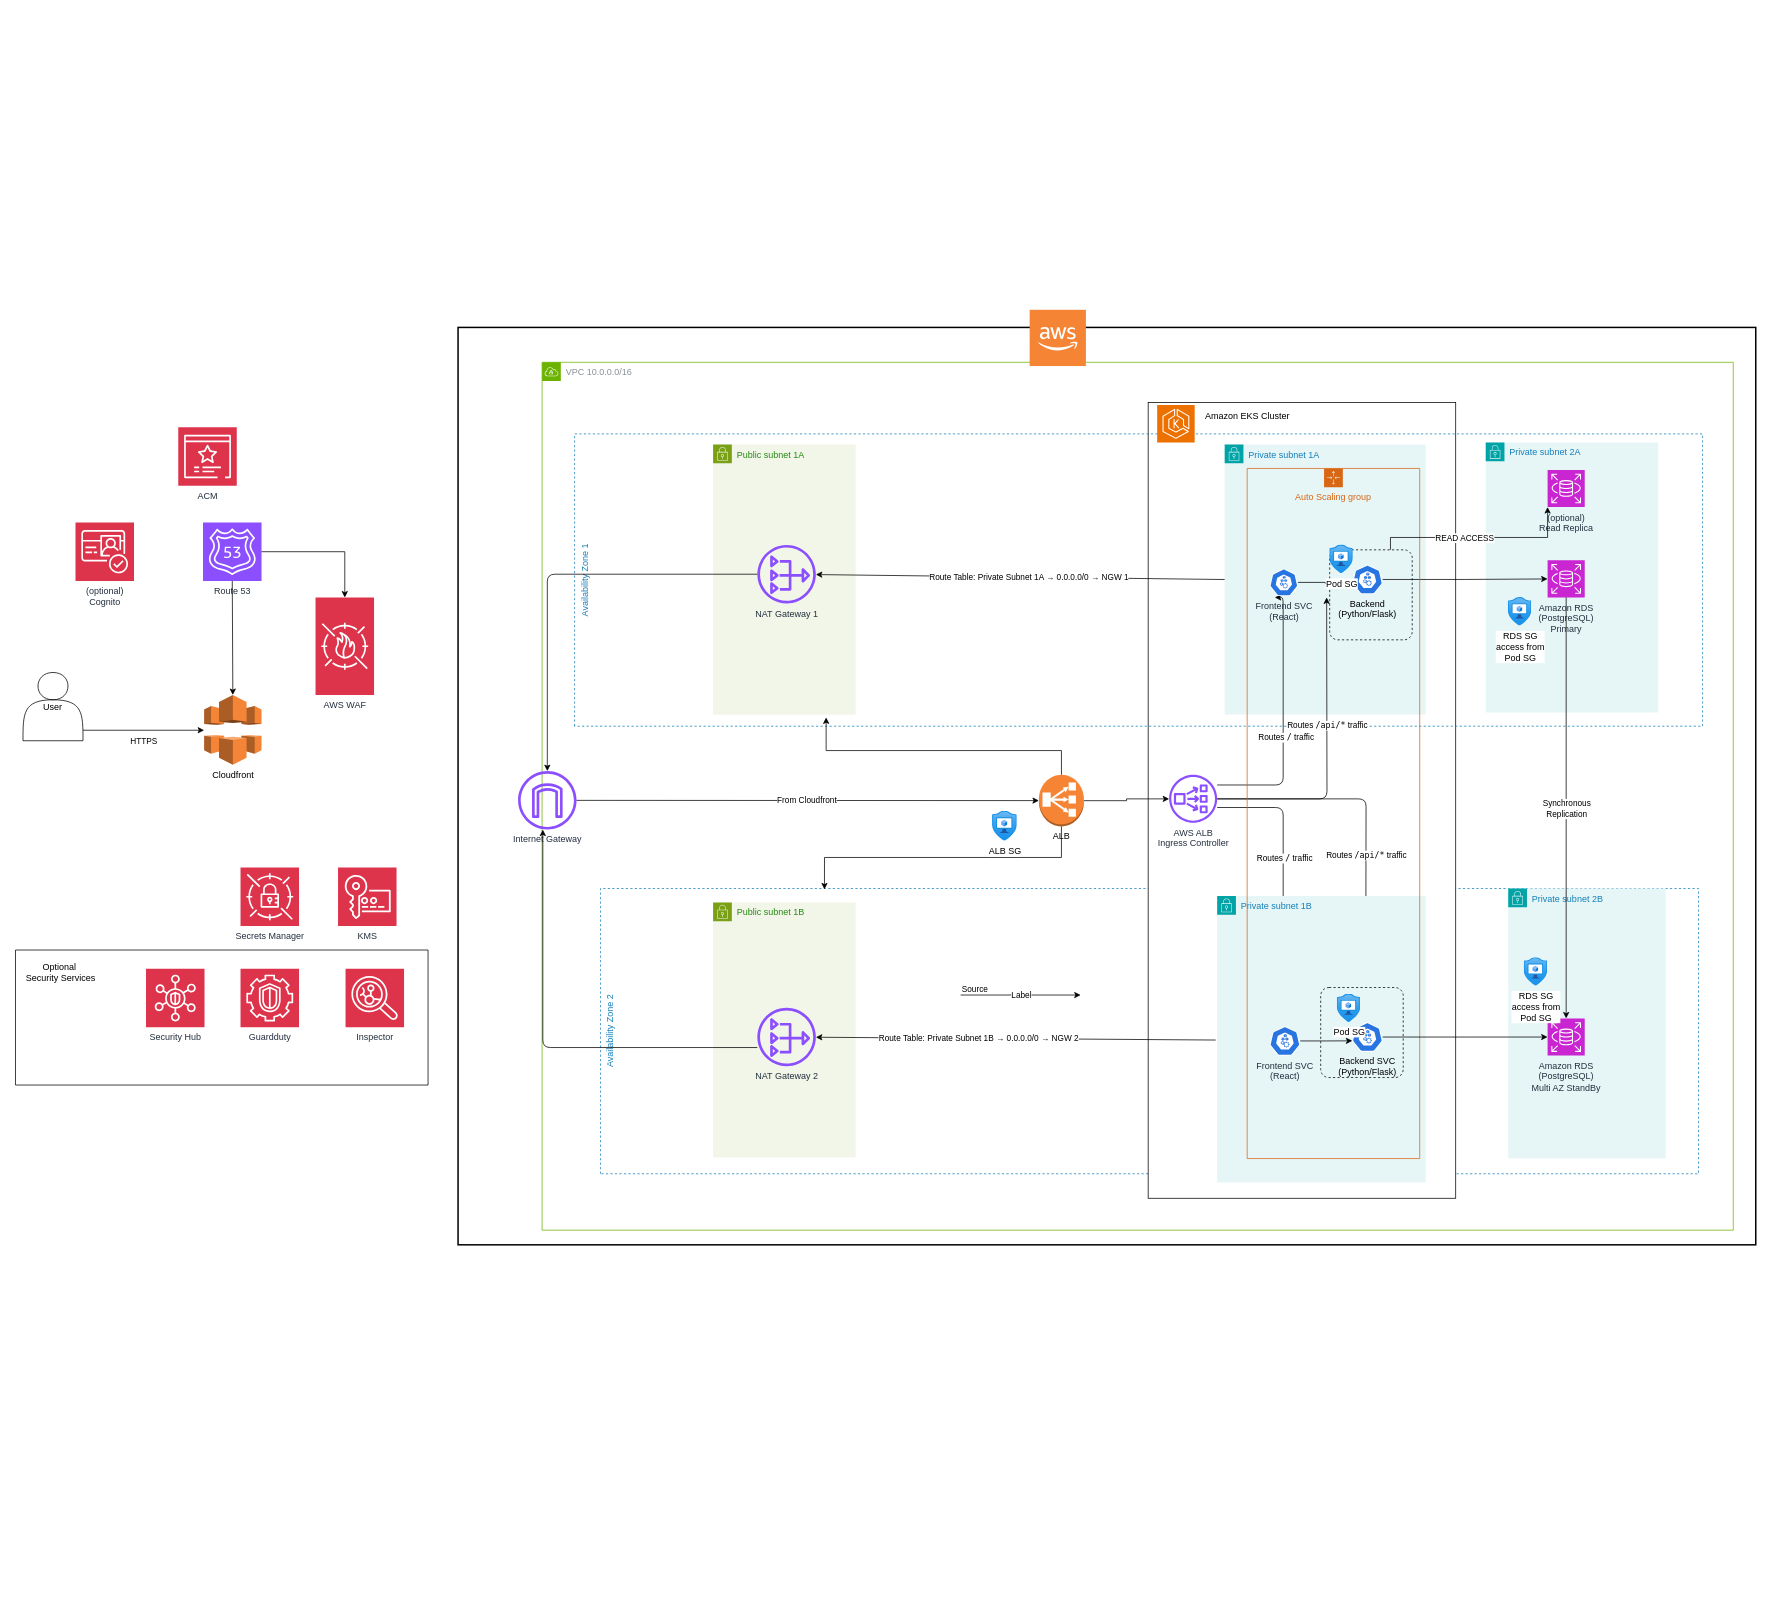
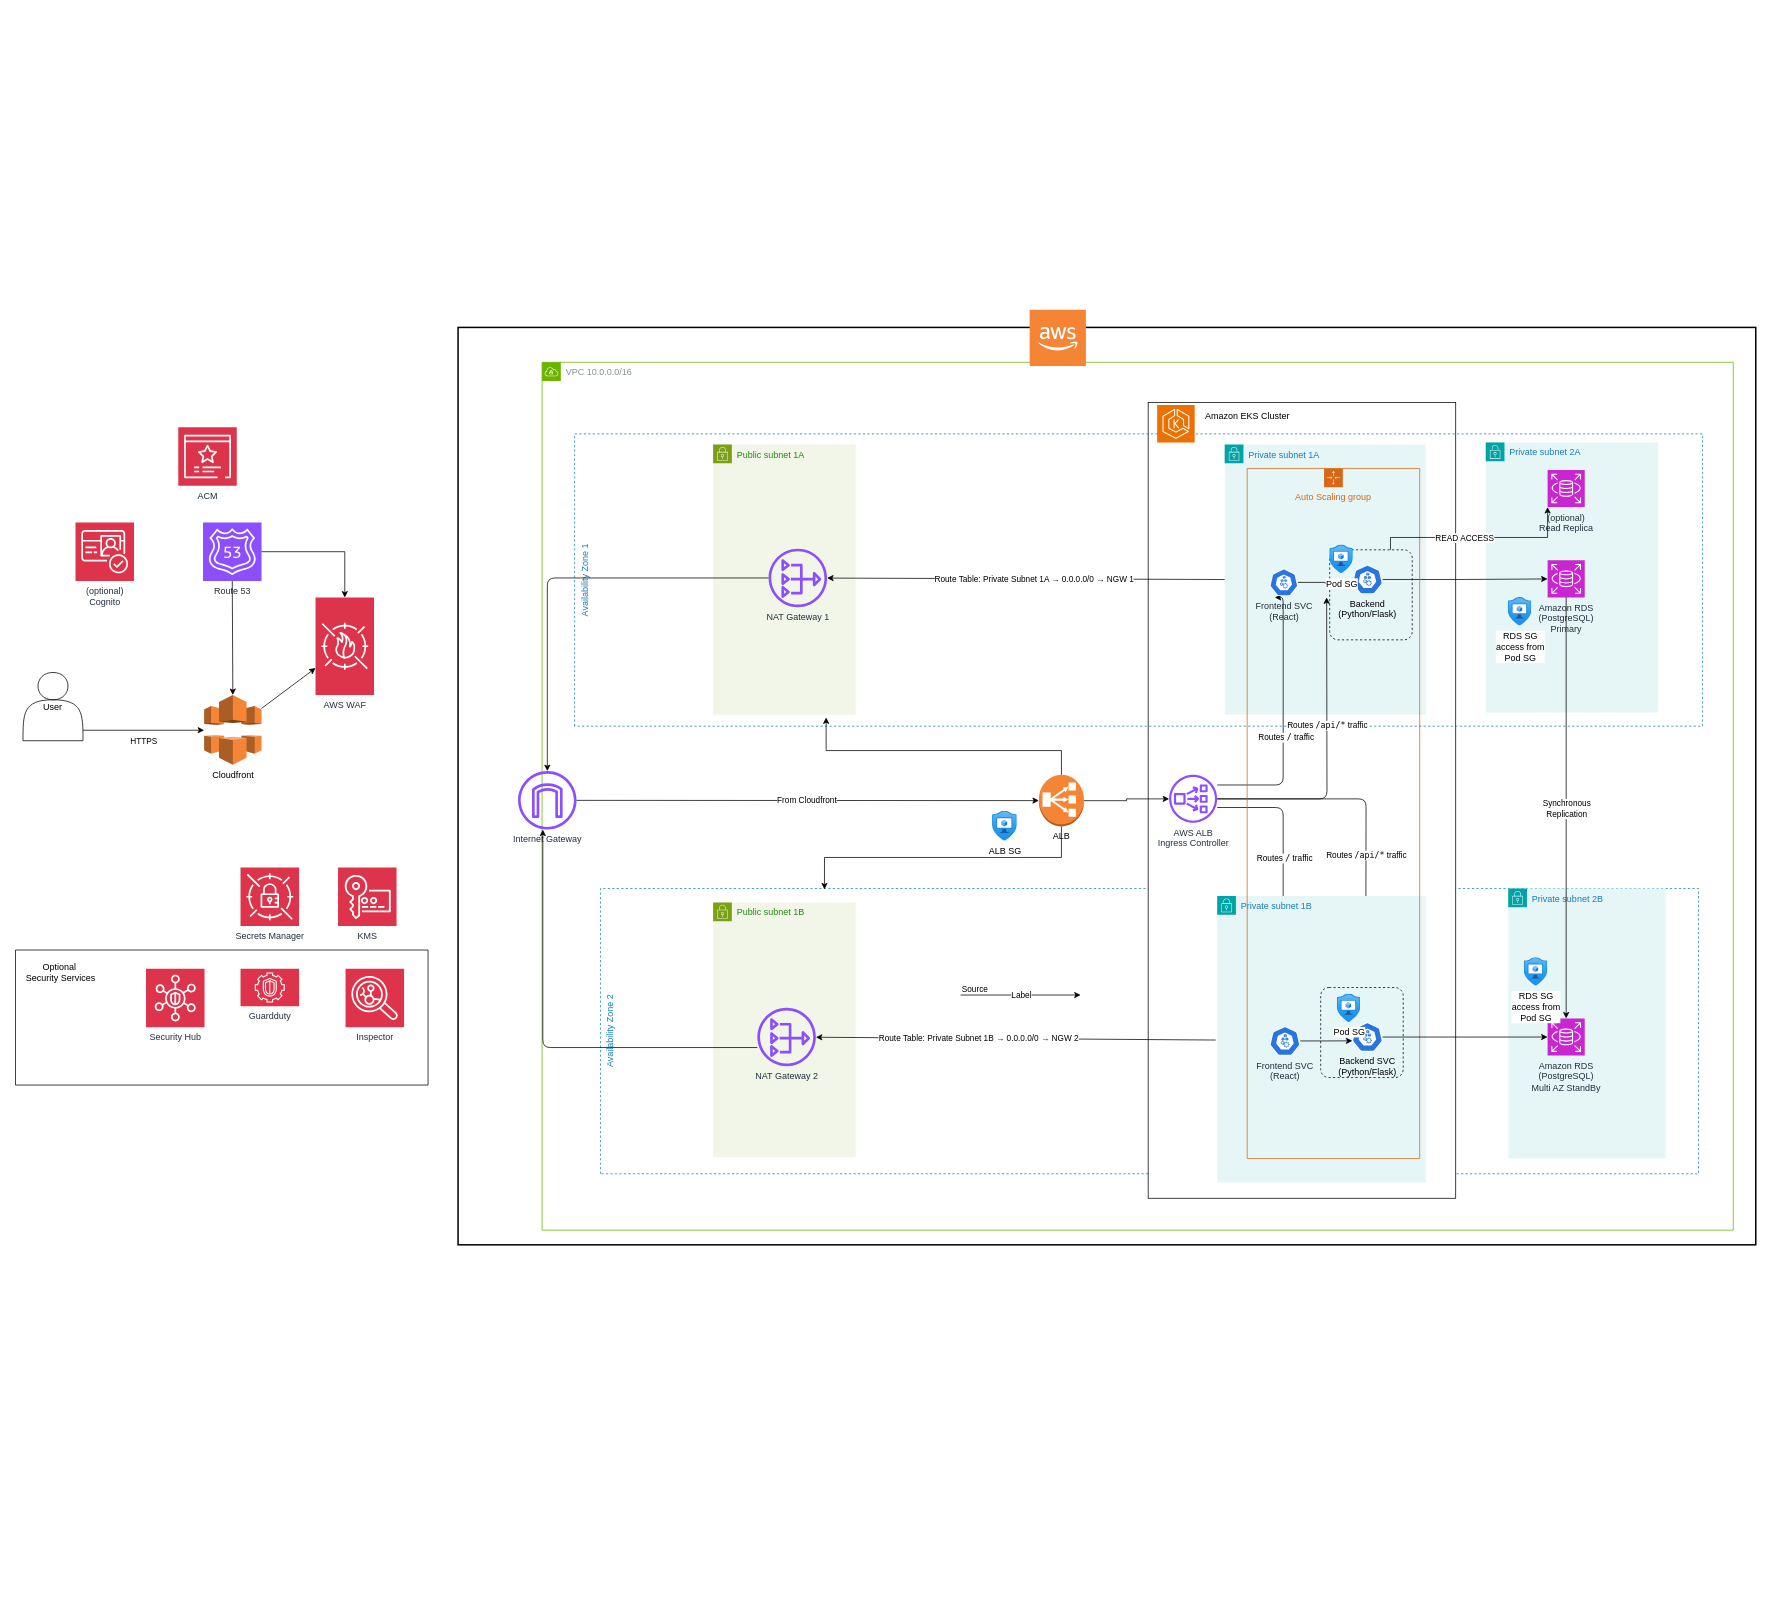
- <mxCell id="20" value="NAT Gateway 1" style="sketch=0;outlineConnect=0;fontColor=#232F3E;gradientColor=none;fillColor=#8C4FFF;strokeColor=none;dashed=0;verticalLabelPosition=bottom;verticalAlign=top;align=center;html=1;fontSize=12;fontStyle=0;aspect=fixed;pointerEvents=1;shape=mxgraph.aws4.nat_gateway;movable=1;resizable=1;rotatable=1;deletable=1;editable=1;locked=0;connectable=1;" parent="19" vertex="1"><mxGeometry x="59" y="133.92" width="78" height="78" as="geometry" /></mxCell>
+ <mxCell id="20" value="NAT Gateway 1" style="sketch=0;outlineConnect=0;fontColor=#232F3E;gradientColor=none;fillColor=#8C4FFF;strokeColor=none;dashed=0;verticalLabelPosition=bottom;verticalAlign=top;align=center;html=1;fontSize=12;fontStyle=0;aspect=fixed;pointerEvents=1;shape=mxgraph.aws4.nat_gateway;movable=1;resizable=1;rotatable=1;deletable=1;editable=1;locked=0;connectable=1;" parent="19" vertex="1"><mxGeometry x="74" y="138.92" width="78" height="78" as="geometry" /></mxCell>
+ <mxCell id="41" value="" style="edgeStyle=none;html=1;" edge="1" parent="1" source="42" target="17"><mxGeometry relative="1" as="geometry"><Array as="points" /></mxGeometry></mxCell>
- <mxCell id="76" value="Guardduty" style="sketch=0;points=[[0,0,0],[0.25,0,0],[0.5,0,0],[0.75,0,0],[1,0,0],[0,1,0],[0.25,1,0],[0.5,1,0],[0.75,1,0],[1,1,0],[0,0.25,0],[0,0.5,0],[0,0.75,0],[1,0.25,0],[1,0.5,0],[1,0.75,0]];outlineConnect=0;fontColor=#232F3E;fillColor=#DD344C;strokeColor=#ffffff;dashed=0;verticalLabelPosition=bottom;verticalAlign=top;align=center;html=1;fontSize=12;fontStyle=0;aspect=fixed;shape=mxgraph.aws4.resourceIcon;resIcon=mxgraph.aws4.guardduty;" vertex="1" parent="75"><mxGeometry x="300" y="25" width="78" height="78" as="geometry" /></mxCell>
+ <mxCell id="76" value="Guardduty" style="sketch=0;points=[[0,0,0],[0.25,0,0],[0.5,0,0],[0.75,0,0],[1,0,0],[0,1,0],[0.25,1,0],[0.5,1,0],[0.75,1,0],[1,1,0],[0,0.25,0],[0,0.5,0],[0,0.75,0],[1,0.25,0],[1,0.5,0],[1,0.75,0]];outlineConnect=0;fontColor=#232F3E;fillColor=#DD344C;strokeColor=#ffffff;dashed=0;verticalLabelPosition=bottom;verticalAlign=top;align=center;html=1;fontSize=12;fontStyle=0;aspect=fixed;shape=mxgraph.aws4.resourceIcon;resIcon=mxgraph.aws4.guardduty;" vertex="1" parent="75"><mxGeometry x="300" y="25" width="78" height="50" as="geometry" /></mxCell>
